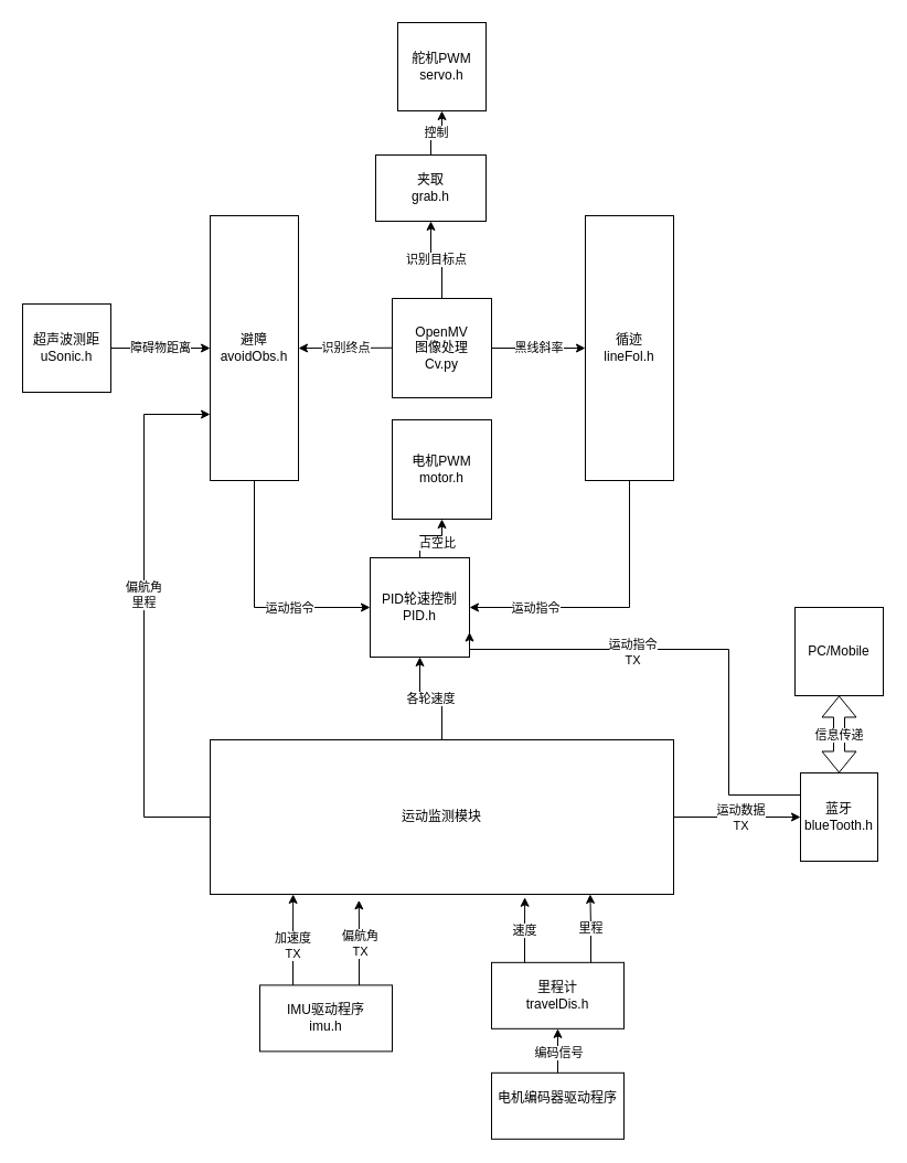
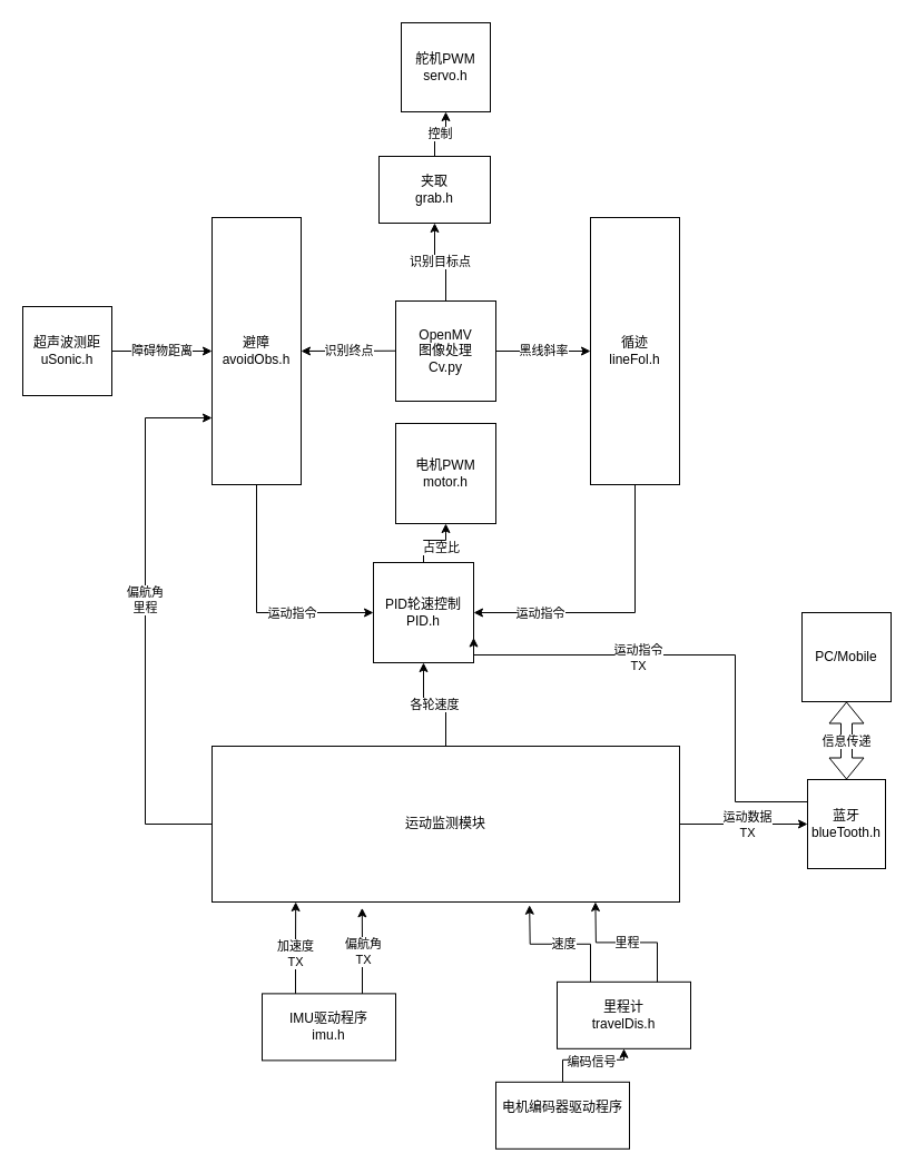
- <mxCell id="36" value="里程计&lt;div&gt;travelDis.h&lt;/div&gt;" style="rounded=0;whiteSpace=wrap;html=1;" vertex="1" parent="1"><mxGeometry x="445" y="871.82" width="120" height="60" as="geometry" /></mxCell>
+ <mxCell id="36" value="里程计&lt;div&gt;travelDis.h&lt;/div&gt;" style="rounded=0;whiteSpace=wrap;html=1;" vertex="1" parent="1"><mxGeometry x="500" y="881.82" width="120" height="60" as="geometry" /></mxCell>
